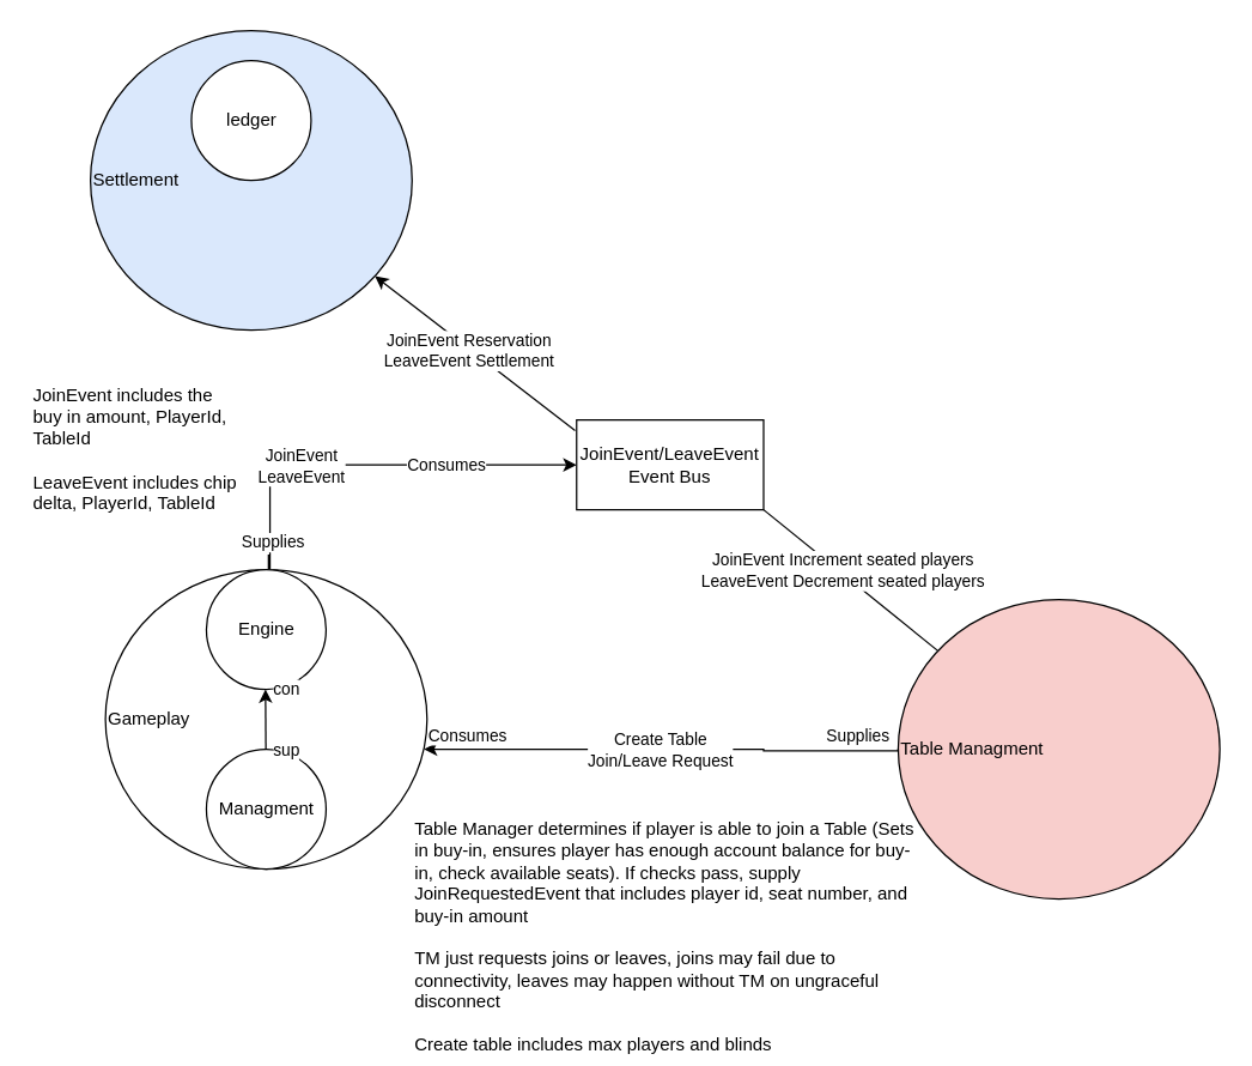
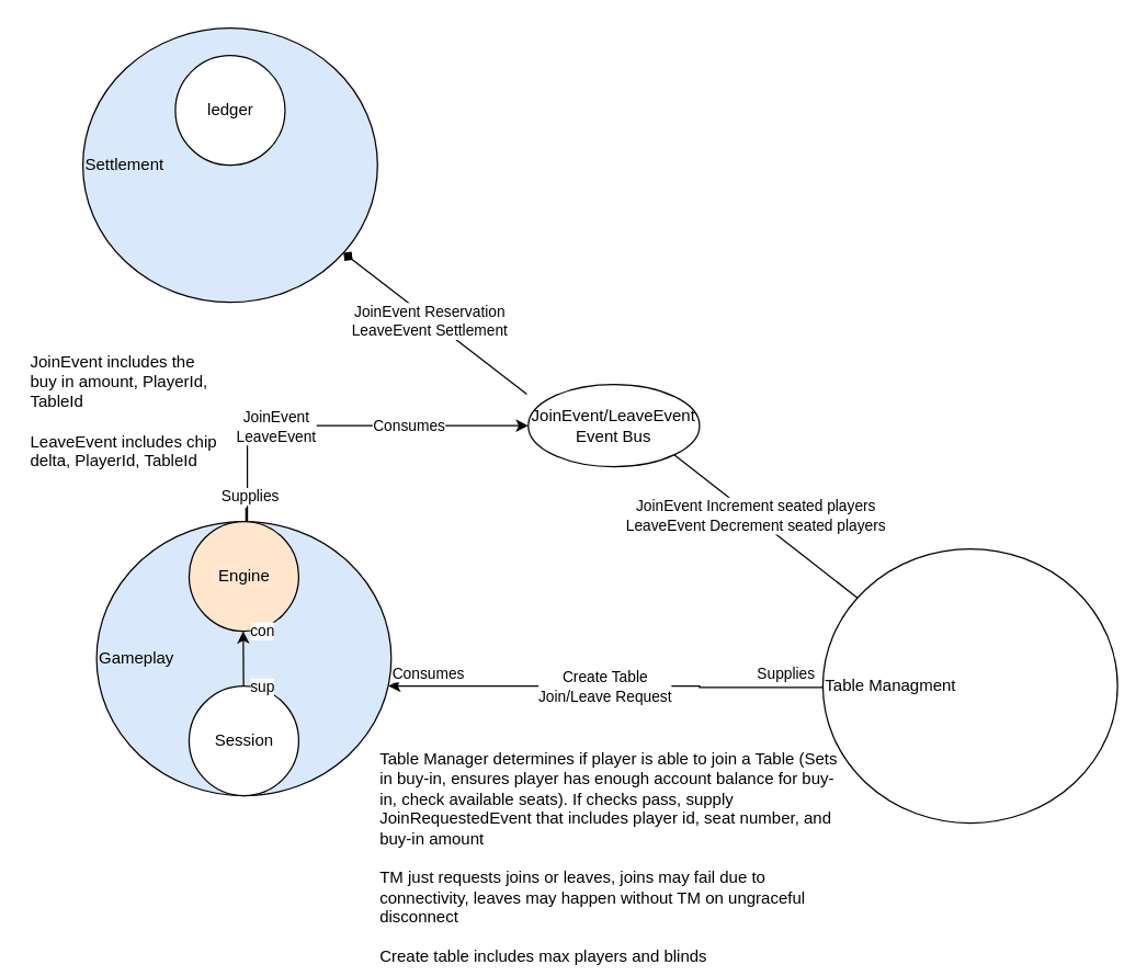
- <mxCell id="22" value="" style="endArrow=classic;html=1;rounded=0;exitX=-0.008;exitY=0.117;exitDx=0;exitDy=0;exitPerimeter=0;" edge="1" parent="1" source="21" target="3"><mxGeometry width="50" height="50" relative="1" as="geometry"><mxPoint x="470" y="390" as="sourcePoint" /><mxPoint x="520" y="340" as="targetPoint" /></mxGeometry></mxCell>
+ <mxCell id="22" value="" style="endArrow=diamond;html=1;rounded=0;exitX=-0.008;exitY=0.117;exitDx=0;exitDy=0;exitPerimeter=0;" edge="1" parent="1" source="21" target="3"><mxGeometry width="50" height="50" relative="1" as="geometry"><mxPoint x="470" y="390" as="sourcePoint" /><mxPoint x="520" y="340" as="targetPoint" /></mxGeometry></mxCell>
- <mxCell id="21" value="JoinEvent/LeaveEvent&lt;br&gt;Event Bus" style="rounded=0;whiteSpace=wrap;html=1;" vertex="1" parent="1"><mxGeometry x="385" y="280" width="125" height="60" as="geometry" /></mxCell>
+ <mxCell id="21" value="JoinEvent/LeaveEvent&lt;br&gt;Event Bus" style="ellipse;whiteSpace=wrap;html=1;" vertex="1" parent="1"><mxGeometry x="385" y="280" width="125" height="60" as="geometry" /></mxCell>
- <mxCell id="13" value="Engine" style="ellipse;whiteSpace=wrap;html=1;aspect=fixed;" parent="1" vertex="1"><mxGeometry x="137.5" y="380" width="80" height="80" as="geometry" /></mxCell>
+ <mxCell id="13" value="Engine" style="ellipse;whiteSpace=wrap;html=1;aspect=fixed;fillColor=#ffe6cc;" parent="1" vertex="1"><mxGeometry x="137.5" y="380" width="80" height="80" as="geometry" /></mxCell>
- <mxCell id="12" value="Gameplay" style="ellipse;whiteSpace=wrap;html=1;verticalAlign=middle;align=left;" parent="1" vertex="1"><mxGeometry x="70" y="380" width="215" height="200" as="geometry" /></mxCell>
+ <mxCell id="12" value="Gameplay" style="ellipse;whiteSpace=wrap;html=1;verticalAlign=middle;align=left;fillColor=#dae8fc;" parent="1" vertex="1"><mxGeometry x="70" y="380" width="215" height="200" as="geometry" /></mxCell>
- <mxCell id="2" value="Table Managment" style="ellipse;whiteSpace=wrap;html=1;verticalAlign=middle;align=left;fillColor=#f8cecc;" parent="1" vertex="1"><mxGeometry x="600" y="400" width="215" height="200" as="geometry" /></mxCell>
+ <mxCell id="2" value="Table Managment" style="ellipse;whiteSpace=wrap;html=1;verticalAlign=middle;align=left;" parent="1" vertex="1"><mxGeometry x="600" y="400" width="215" height="200" as="geometry" /></mxCell>
- <mxCell id="14" value="Managment" style="ellipse;whiteSpace=wrap;html=1;aspect=fixed;" parent="1" vertex="1"><mxGeometry x="137.5" y="500" width="80" height="80" as="geometry" /></mxCell>
+ <mxCell id="14" value="Session" style="ellipse;whiteSpace=wrap;html=1;aspect=fixed;" parent="1" vertex="1"><mxGeometry x="137.5" y="500" width="80" height="80" as="geometry" /></mxCell>
